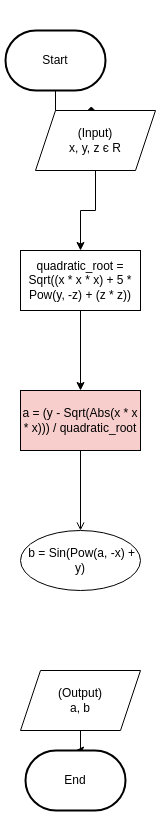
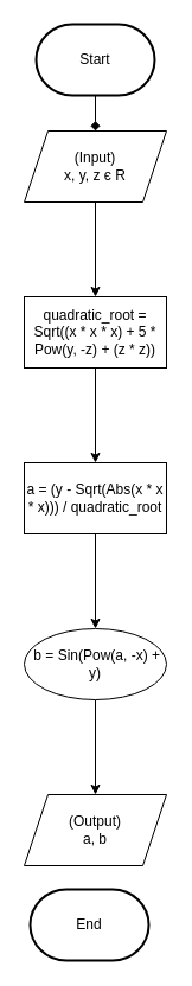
- <mxCell id="3" value="Start" style="strokeWidth=2;html=1;shape=mxgraph.flowchart.terminator;whiteSpace=wrap;" vertex="1" parent="1"><mxGeometry x="5" y="30" width="100" height="60" as="geometry" /></mxCell>
+ <mxCell id="3" value="Start" style="strokeWidth=2;html=1;shape=mxgraph.flowchart.terminator;whiteSpace=wrap;" vertex="1" parent="1"><mxGeometry x="30" y="20" width="100" height="60" as="geometry" /></mxCell>
- <mxCell id="5" value="(Input)&lt;br&gt;x, y, z є R" style="shape=parallelogram;perimeter=parallelogramPerimeter;whiteSpace=wrap;html=1;fixedSize=1;" vertex="1" parent="1"><mxGeometry x="35" y="110" width="120" height="60" as="geometry" /></mxCell>
+ <mxCell id="5" value="(Input)&lt;br&gt;x, y, z є R" style="shape=parallelogram;perimeter=parallelogramPerimeter;whiteSpace=wrap;html=1;fixedSize=1;" vertex="1" parent="1"><mxGeometry x="20" y="110" width="120" height="60" as="geometry" /></mxCell>
- <mxCell id="9" value="a = (y - Sqrt(Abs(x * x * x))) / quadratic_root" style="whiteSpace=wrap;html=1;fillColor=#f8cecc;" vertex="1" parent="1"><mxGeometry x="20" y="390" width="120" height="60" as="geometry" /></mxCell>
+ <mxCell id="9" value="a = (y - Sqrt(Abs(x * x * x))) / quadratic_root" style="whiteSpace=wrap;html=1;" vertex="1" parent="1"><mxGeometry x="20" y="390" width="120" height="60" as="geometry" /></mxCell>
- <mxCell id="8" value="" style="edgeStyle=orthogonalEdgeStyle;rounded=0;orthogonalLoop=1;jettySize=auto;html=1;endArrow=open;" edge="1" parent="1" source="9" target="11"><mxGeometry relative="1" as="geometry" /></mxCell>
+ <mxCell id="8" value="" style="edgeStyle=orthogonalEdgeStyle;rounded=0;orthogonalLoop=1;jettySize=auto;html=1;" edge="1" parent="1" source="9" target="11"><mxGeometry relative="1" as="geometry" /></mxCell>
+ <mxCell id="10" value="" style="edgeStyle=orthogonalEdgeStyle;rounded=0;orthogonalLoop=1;jettySize=auto;html=1;" edge="1" parent="1" source="11" target="13"><mxGeometry relative="1" as="geometry" /></mxCell>
- <mxCell id="12" value="" style="edgeStyle=orthogonalEdgeStyle;rounded=0;orthogonalLoop=1;jettySize=auto;html=1;" edge="1" parent="1" source="13" target="14"><mxGeometry relative="1" as="geometry" /></mxCell>
